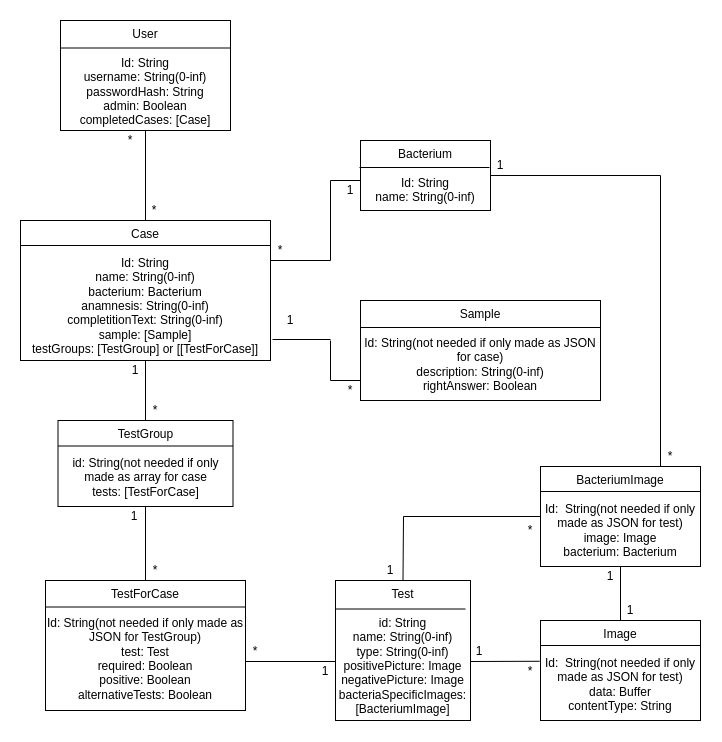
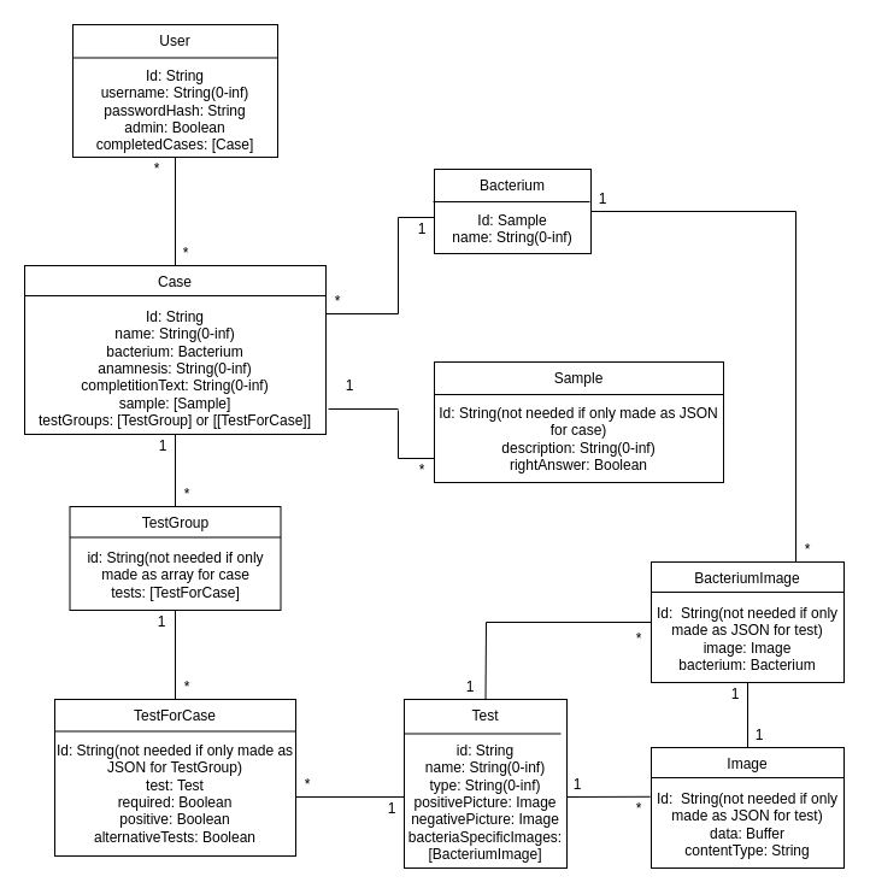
- <mxCell id="3" value="Bacterium&lt;br&gt;&lt;br&gt;Id: String&lt;br&gt;name: String(0-inf)" style="rounded=0;whiteSpace=wrap;html=1;verticalAlign=top;" parent="1" vertex="1"><mxGeometry x="360" y="140" width="130" height="70" as="geometry" /></mxCell>
+ <mxCell id="3" value="Bacterium&lt;br&gt;&lt;br&gt;Id: Sample&lt;br&gt;name: String(0-inf)" style="rounded=0;whiteSpace=wrap;html=1;verticalAlign=top;" parent="1" vertex="1"><mxGeometry x="360" y="140" width="130" height="70" as="geometry" /></mxCell>
